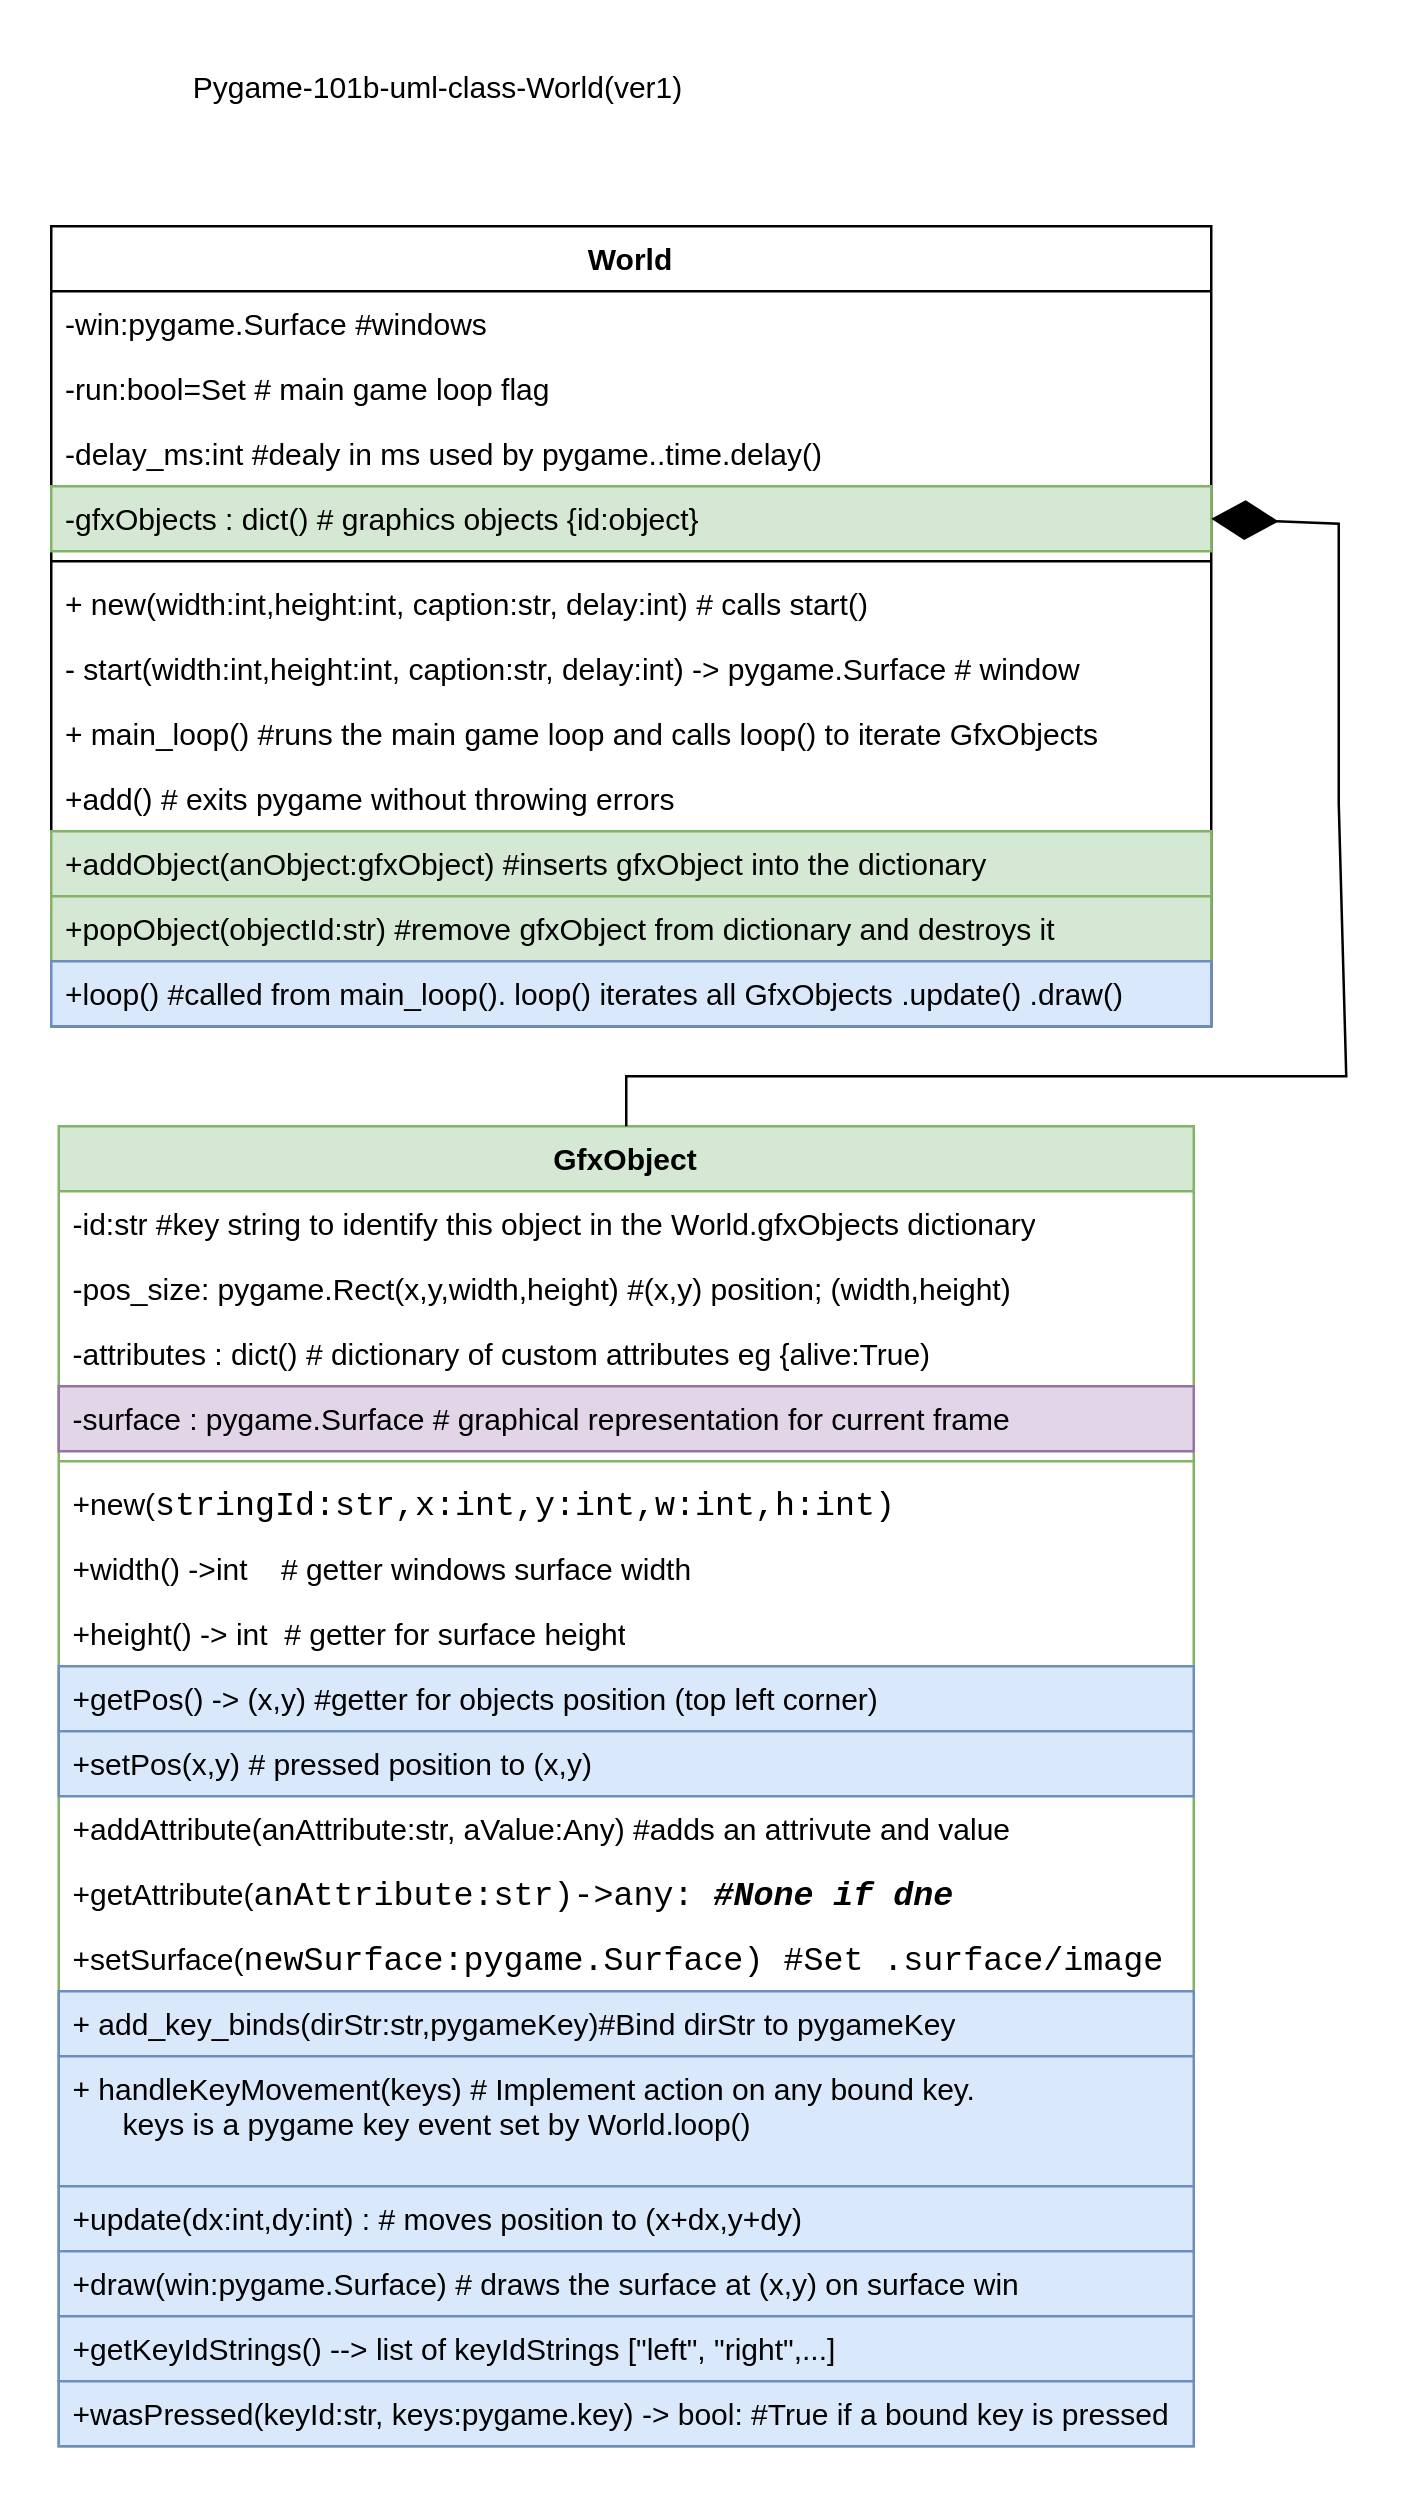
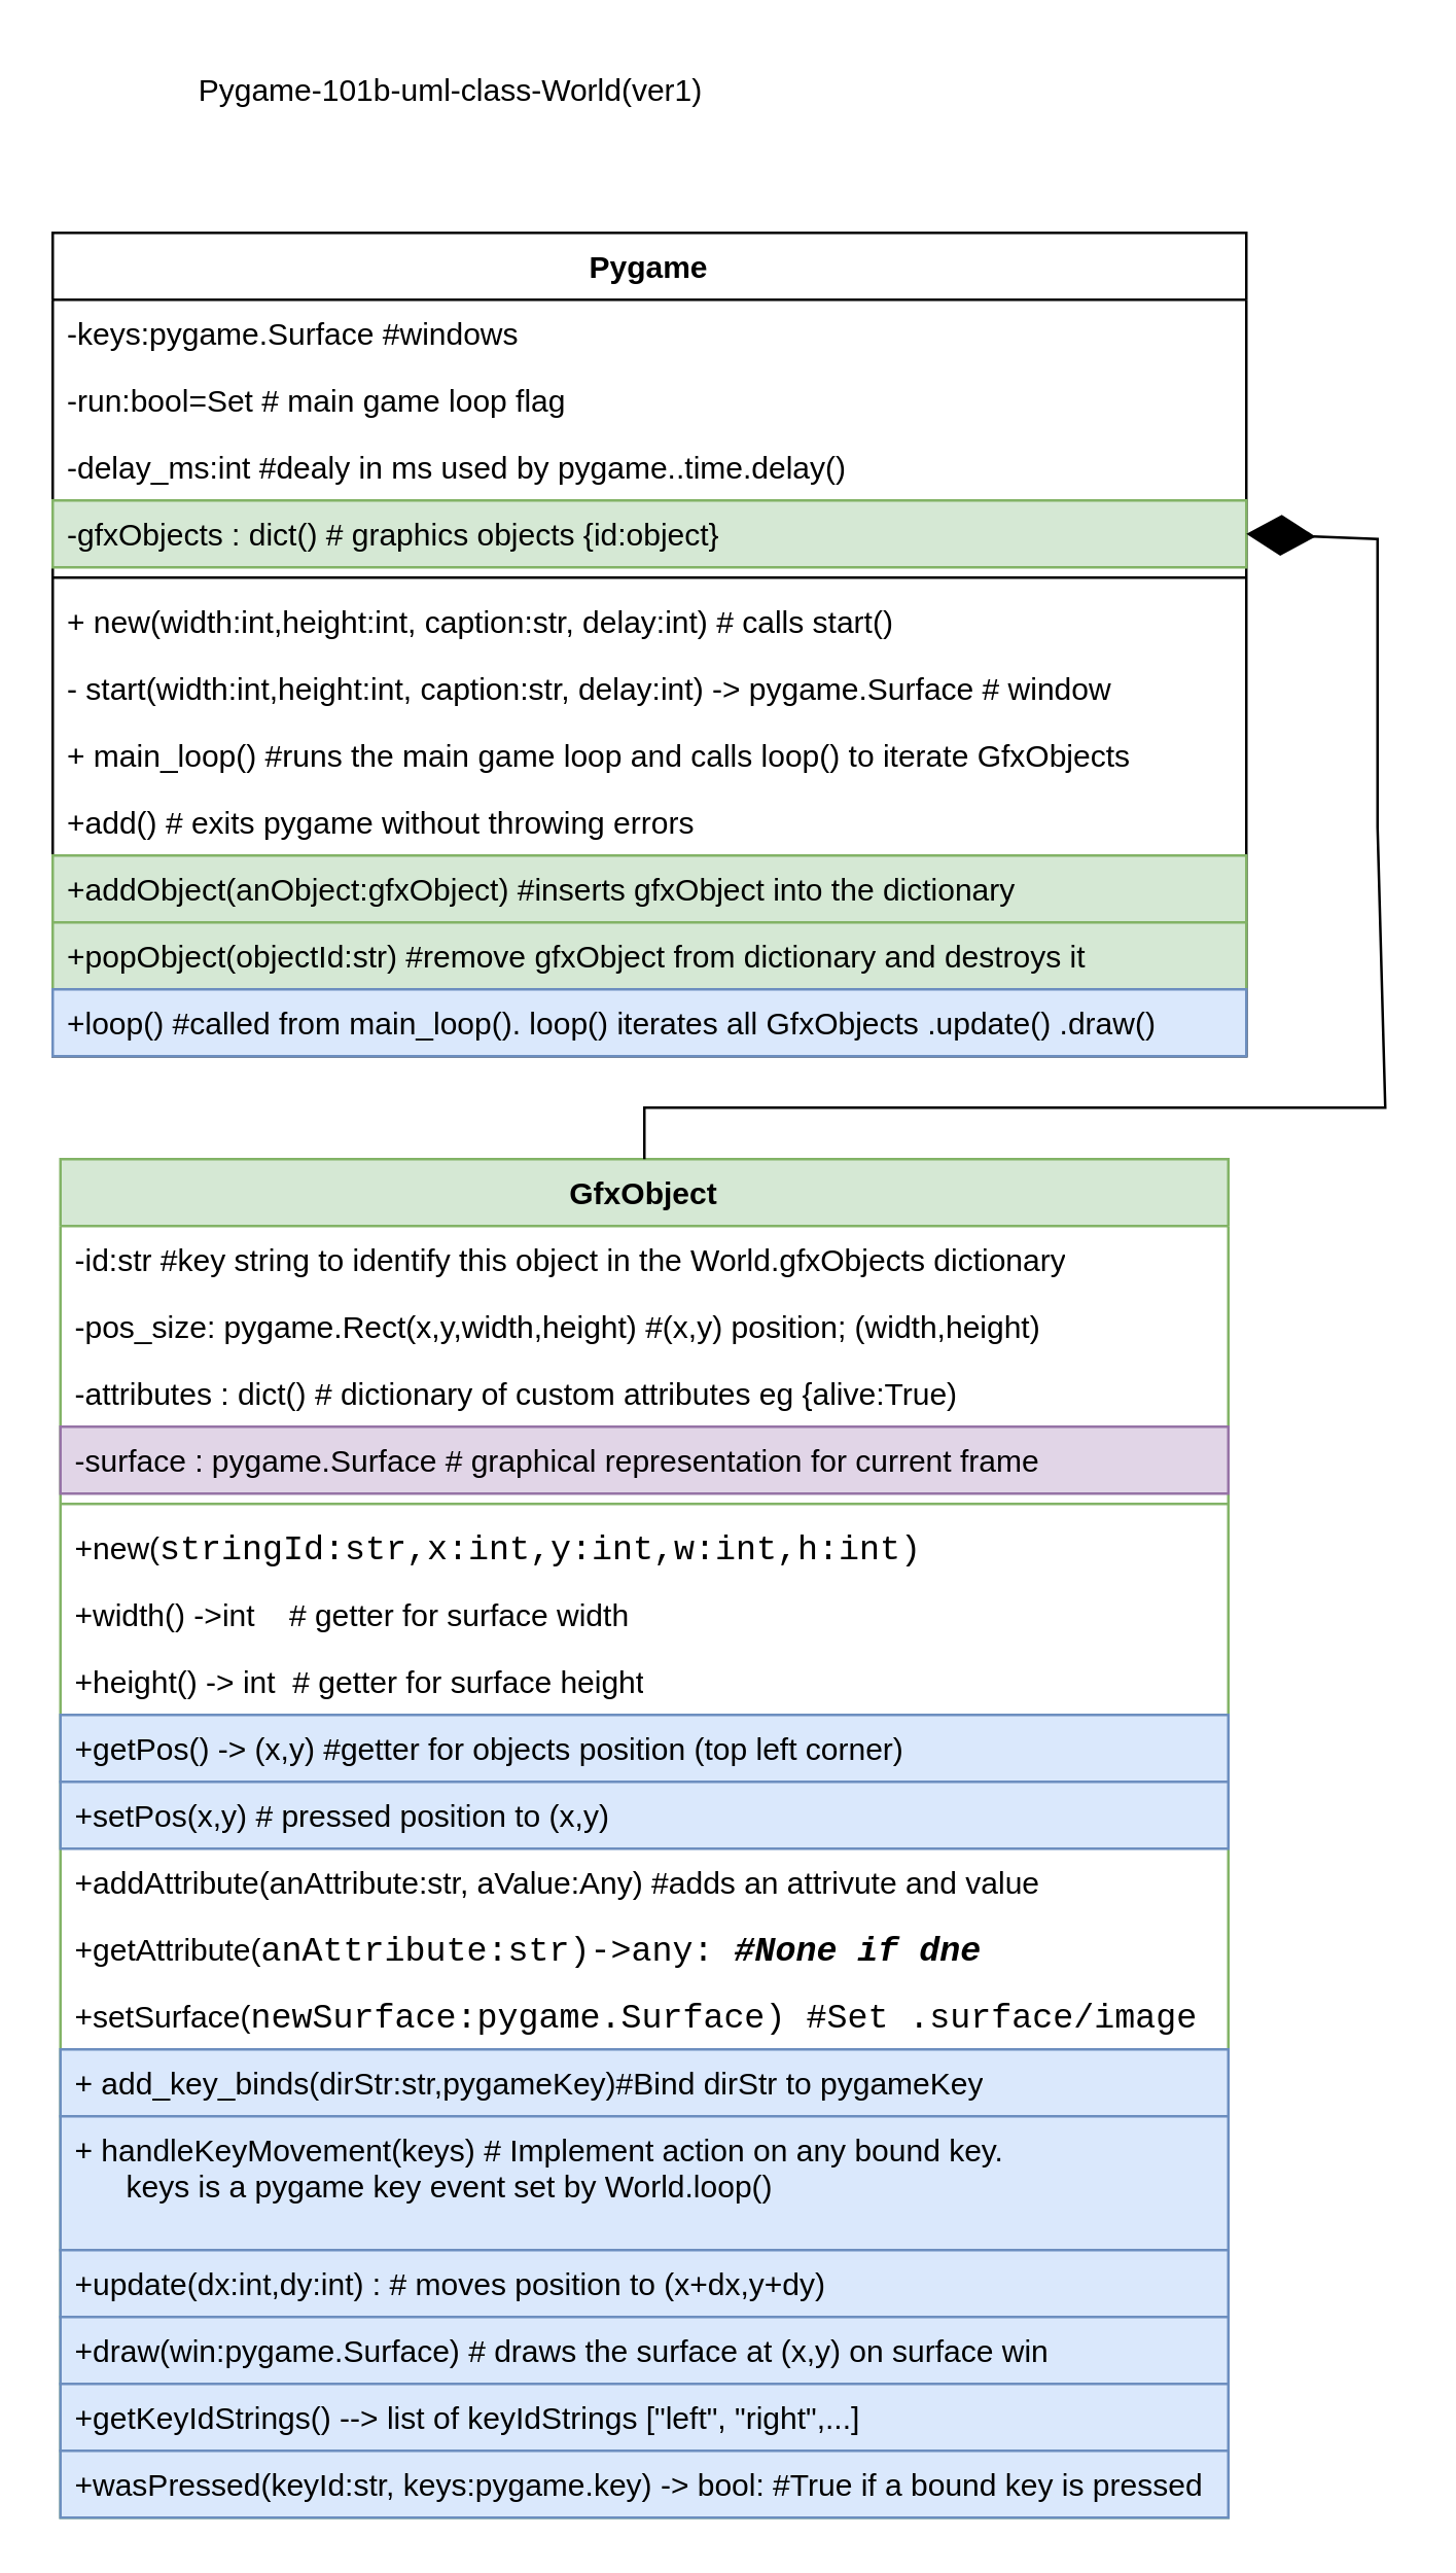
- <mxCell id="2" value="World" style="swimlane;fontStyle=1;align=center;verticalAlign=top;childLayout=stackLayout;horizontal=1;startSize=26;horizontalStack=0;resizeParent=1;resizeLast=0;collapsible=1;marginBottom=0;rounded=0;shadow=0;strokeWidth=1;" parent="1" vertex="1"><mxGeometry x="20" y="90" width="464" height="320" as="geometry"><mxRectangle x="230" y="140" width="160" height="26" as="alternateBounds" /></mxGeometry></mxCell>
+ <mxCell id="2" value="Pygame" style="swimlane;fontStyle=1;align=center;verticalAlign=top;childLayout=stackLayout;horizontal=1;startSize=26;horizontalStack=0;resizeParent=1;resizeLast=0;collapsible=1;marginBottom=0;rounded=0;shadow=0;strokeWidth=1;" parent="1" vertex="1"><mxGeometry x="20" y="90" width="464" height="320" as="geometry"><mxRectangle x="230" y="140" width="160" height="26" as="alternateBounds" /></mxGeometry></mxCell>
- <mxCell id="3" value="-win:pygame.Surface #windows" style="text;align=left;verticalAlign=top;spacingLeft=4;spacingRight=4;overflow=hidden;rotatable=0;points=[[0,0.5],[1,0.5]];portConstraint=eastwest;" parent="2" vertex="1"><mxGeometry y="26" width="464" height="26" as="geometry" /></mxCell>
+ <mxCell id="3" value="-keys:pygame.Surface #windows" style="text;align=left;verticalAlign=top;spacingLeft=4;spacingRight=4;overflow=hidden;rotatable=0;points=[[0,0.5],[1,0.5]];portConstraint=eastwest;" parent="2" vertex="1"><mxGeometry y="26" width="464" height="26" as="geometry" /></mxCell>
- <mxCell id="23" value="+width() -&amp;gt;int&amp;nbsp; &amp;nbsp; # getter windows surface width" style="text;strokeColor=none;fillColor=none;align=left;verticalAlign=top;spacingLeft=4;spacingRight=4;overflow=hidden;rotatable=0;points=[[0,0.5],[1,0.5]];portConstraint=eastwest;whiteSpace=wrap;html=1;" parent="16" vertex="1"><mxGeometry y="164" width="454" height="26" as="geometry" /></mxCell>
+ <mxCell id="23" value="+width() -&amp;gt;int&amp;nbsp; &amp;nbsp; # getter for surface width" style="text;strokeColor=none;fillColor=none;align=left;verticalAlign=top;spacingLeft=4;spacingRight=4;overflow=hidden;rotatable=0;points=[[0,0.5],[1,0.5]];portConstraint=eastwest;whiteSpace=wrap;html=1;" parent="16" vertex="1"><mxGeometry y="164" width="454" height="26" as="geometry" /></mxCell>
